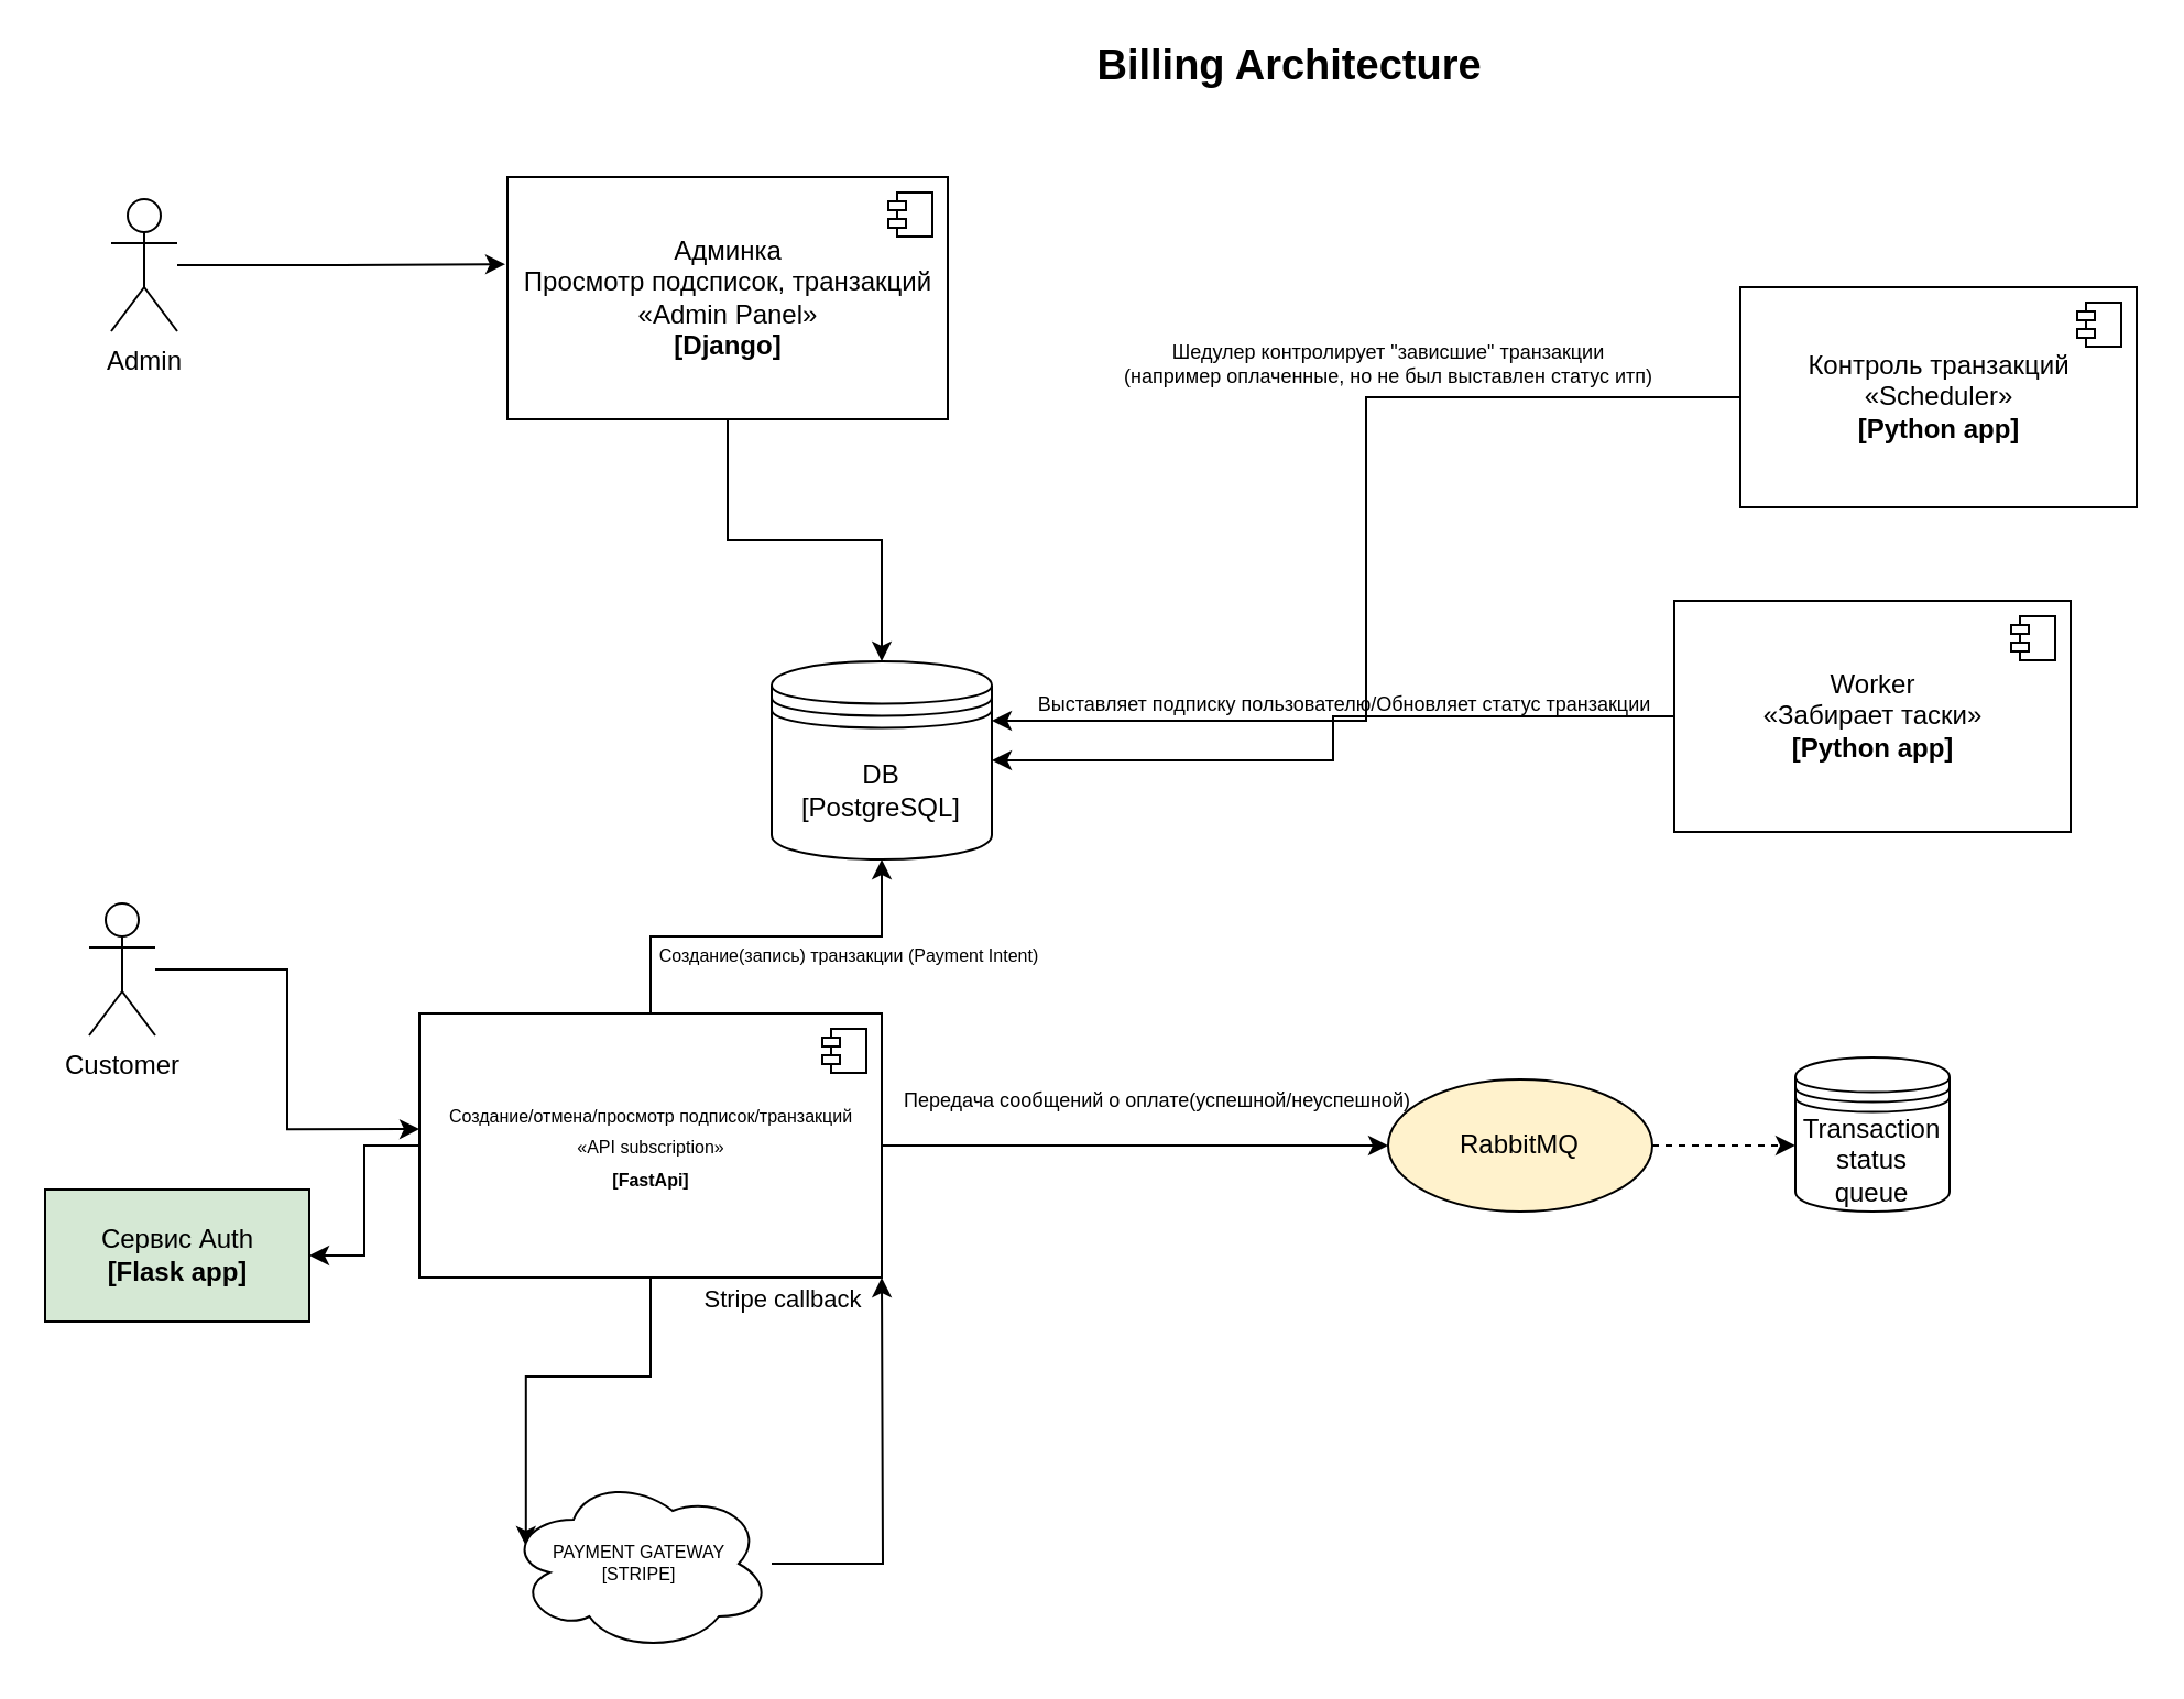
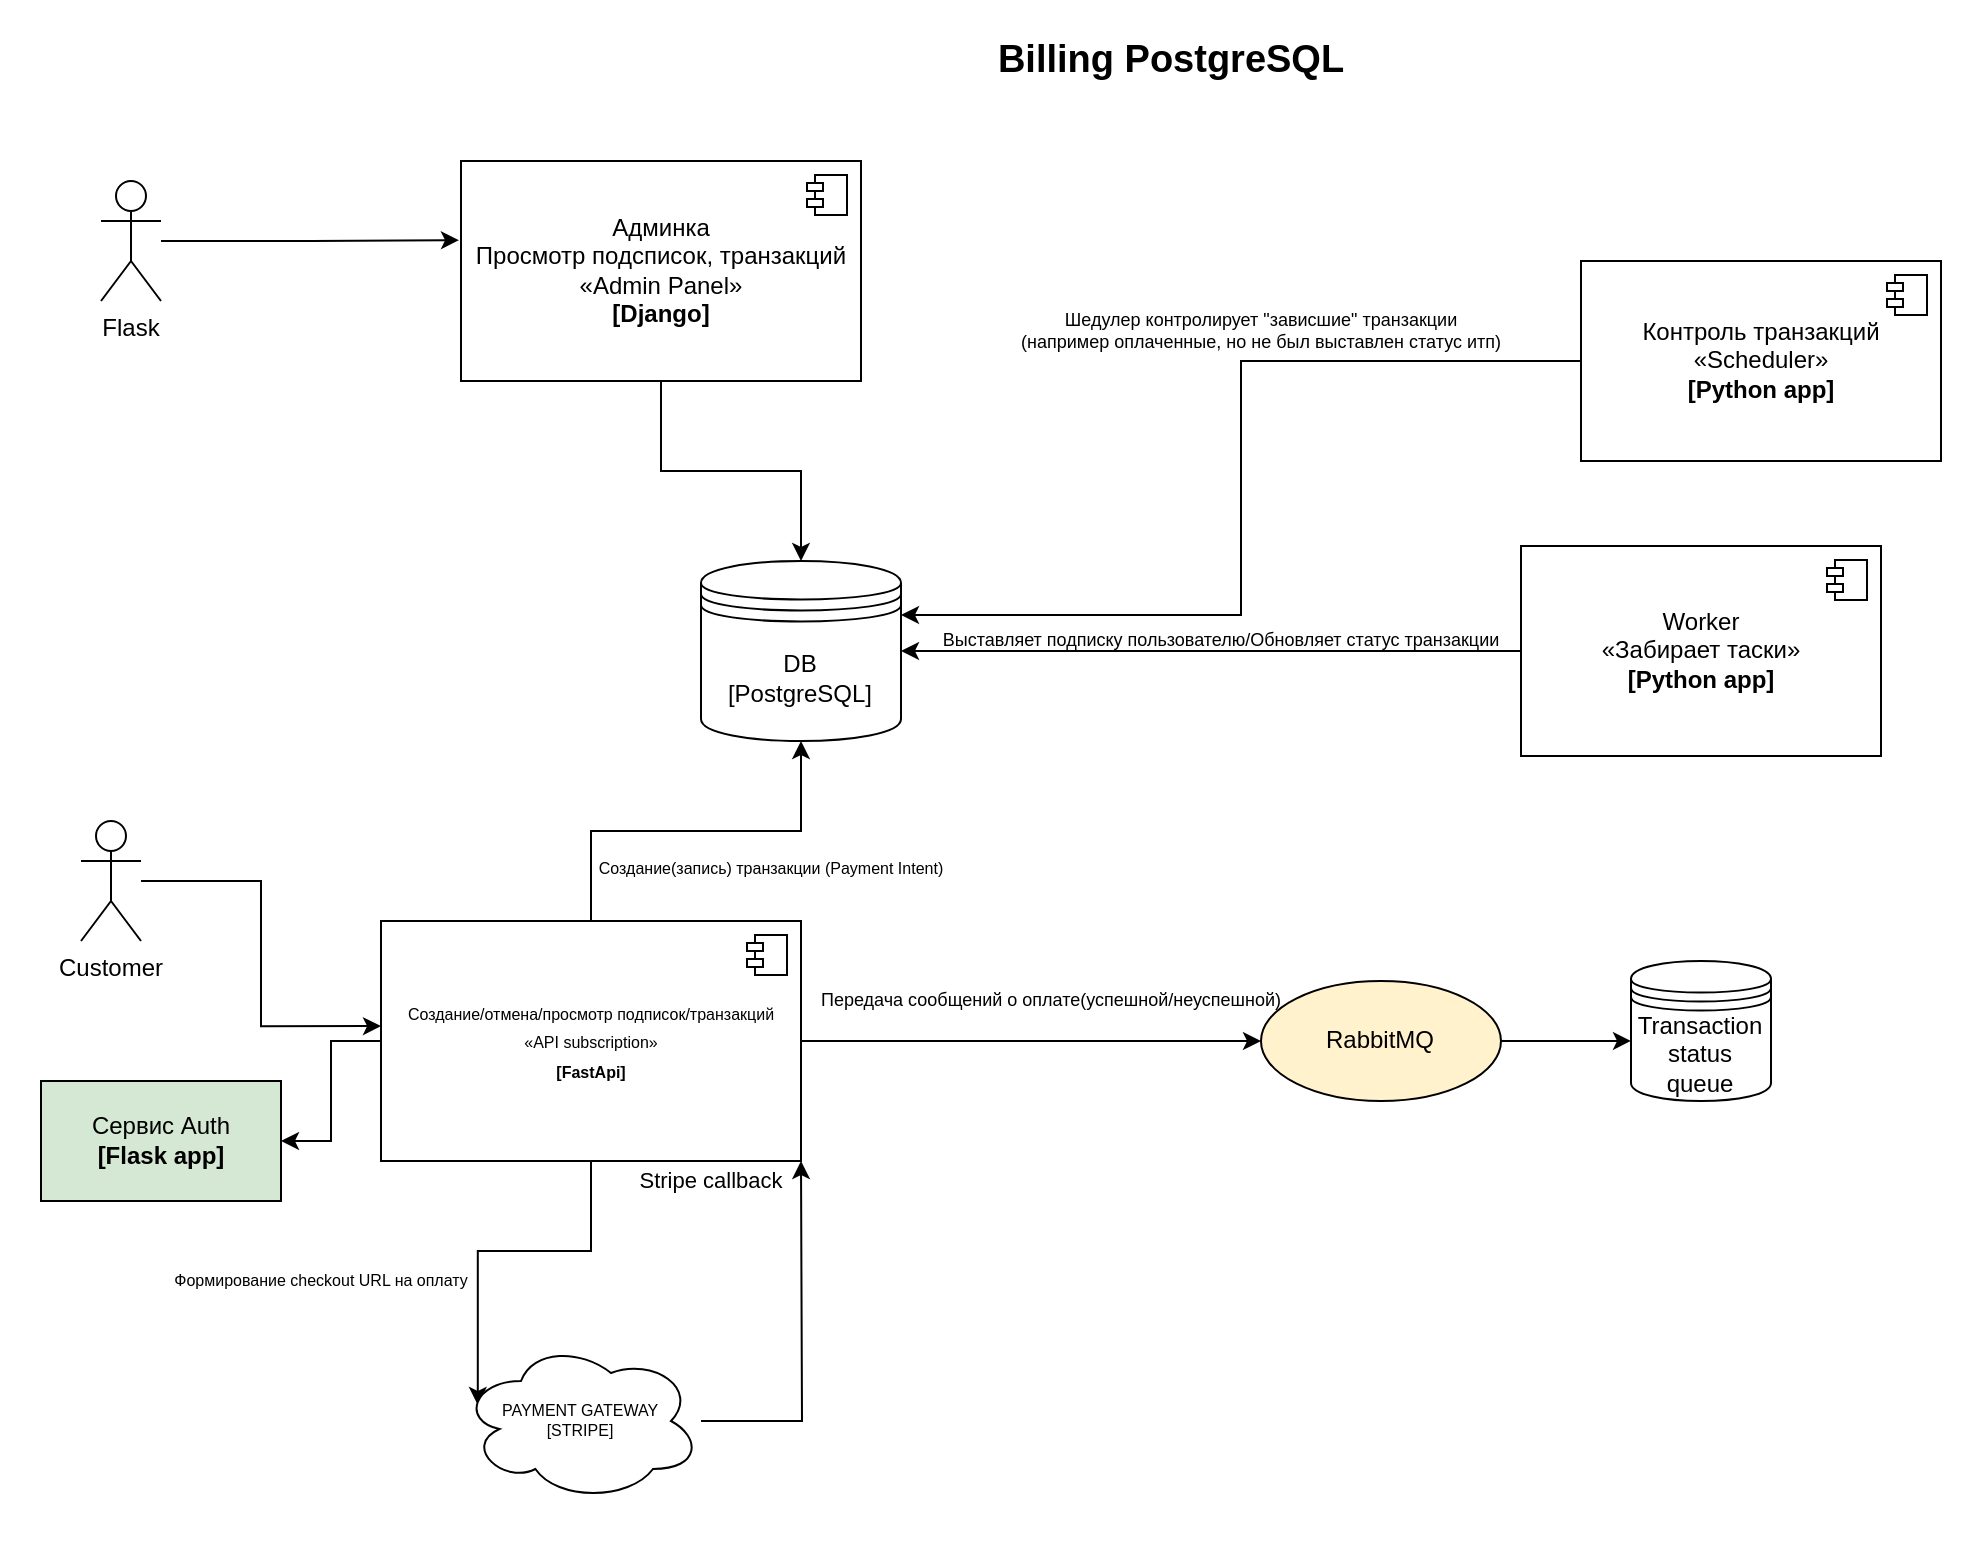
- <mxCell id="34" value="&lt;b&gt;&lt;font style=&quot;font-size: 19px;&quot;&gt;Billing Architecture&lt;/font&gt;&lt;/b&gt;" style="text;html=1;align=center;verticalAlign=middle;resizable=0;points=[];autosize=1;strokeColor=none;fillColor=none;fontSize=9;" parent="1" vertex="1"><mxGeometry x="490" y="20" width="190" height="20" as="geometry" /></mxCell>
+ <mxCell id="34" value="&lt;b&gt;&lt;font style=&quot;font-size: 19px;&quot;&gt;Billing PostgreSQL&lt;/font&gt;&lt;/b&gt;" style="text;html=1;align=center;verticalAlign=middle;resizable=0;points=[];autosize=1;strokeColor=none;fillColor=none;fontSize=9;" parent="1" vertex="1"><mxGeometry x="490" y="20" width="190" height="20" as="geometry" /></mxCell>
- <mxCell id="3" value="Admin" style="shape=umlActor;verticalLabelPosition=bottom;verticalAlign=top;html=1;outlineConnect=0;" parent="1" vertex="1"><mxGeometry x="50" y="90" width="30" height="60" as="geometry" /></mxCell>
+ <mxCell id="3" value="Flask" style="shape=umlActor;verticalLabelPosition=bottom;verticalAlign=top;html=1;outlineConnect=0;" parent="1" vertex="1"><mxGeometry x="50" y="90" width="30" height="60" as="geometry" /></mxCell>
- <mxCell id="15" value="DB&lt;br&gt;[PostgreSQL]" style="shape=datastore;whiteSpace=wrap;html=1;" parent="1" vertex="1"><mxGeometry x="350" y="300" width="100" height="90" as="geometry" /></mxCell>
+ <mxCell id="15" value="DB&lt;br&gt;[PostgreSQL]" style="shape=datastore;whiteSpace=wrap;html=1;" parent="1" vertex="1"><mxGeometry x="350" y="280" width="100" height="90" as="geometry" /></mxCell>
- <mxCell id="21" style="edgeStyle=orthogonalEdgeStyle;rounded=0;orthogonalLoop=1;jettySize=auto;html=1;entryX=0;entryY=0.571;entryDx=0;entryDy=0;entryPerimeter=0;fontSize=9;dashed=1;" parent="1" source="22" target="24" edge="1"><mxGeometry relative="1" as="geometry" /></mxCell>
+ <mxCell id="21" style="edgeStyle=orthogonalEdgeStyle;rounded=0;orthogonalLoop=1;jettySize=auto;html=1;entryX=0;entryY=0.571;entryDx=0;entryDy=0;entryPerimeter=0;fontSize=9;" parent="1" source="22" target="24" edge="1"><mxGeometry relative="1" as="geometry" /></mxCell>
+ <mxCell id="18" value="Формирование checkout URL на оплату" style="text;html=1;align=center;verticalAlign=middle;resizable=0;points=[];autosize=1;strokeColor=none;fillColor=none;fontSize=8;" parent="1" vertex="1"><mxGeometry x="80" y="630" width="160" height="20" as="geometry" /></mxCell>
